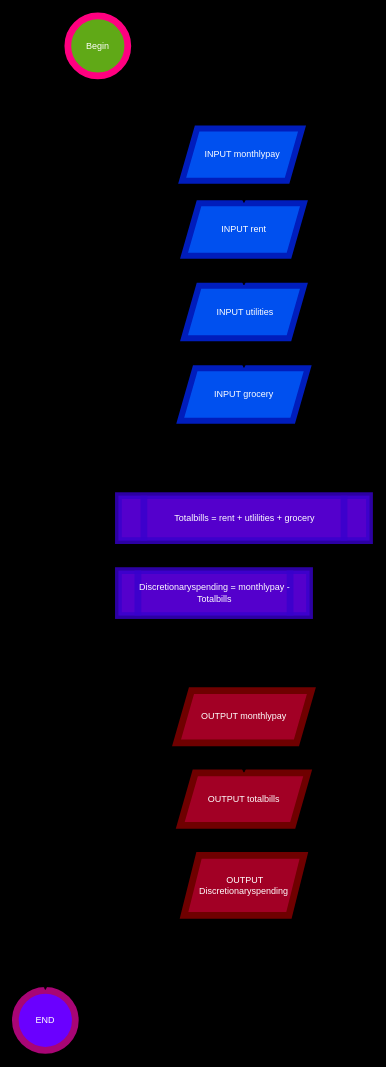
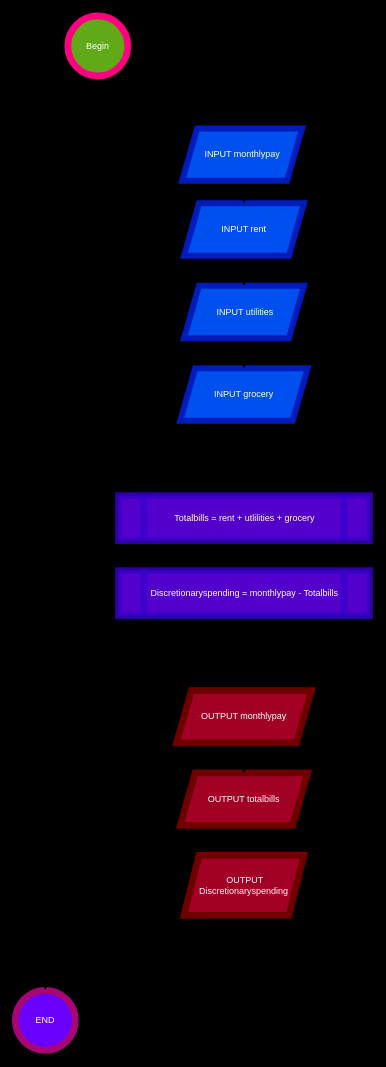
- <mxCell id="16" value="Discretionaryspending = monthlypay - Totalbills" style="shape=process;whiteSpace=wrap;html=1;backgroundOutline=1;fillColor=#6a00ff;fontColor=#ffffff;strokeColor=#3700CC;strokeWidth=9;opacity=80;" vertex="1" parent="1"><mxGeometry x="157.5" y="760" width="255" height="60" as="geometry" /></mxCell>
+ <mxCell id="16" value="Discretionaryspending = monthlypay - Totalbills" style="shape=process;whiteSpace=wrap;html=1;backgroundOutline=1;fillColor=#6a00ff;fontColor=#ffffff;strokeColor=#3700CC;strokeWidth=9;opacity=80;" vertex="1" parent="1"><mxGeometry x="157.5" y="760" width="335" height="60" as="geometry" /></mxCell>
